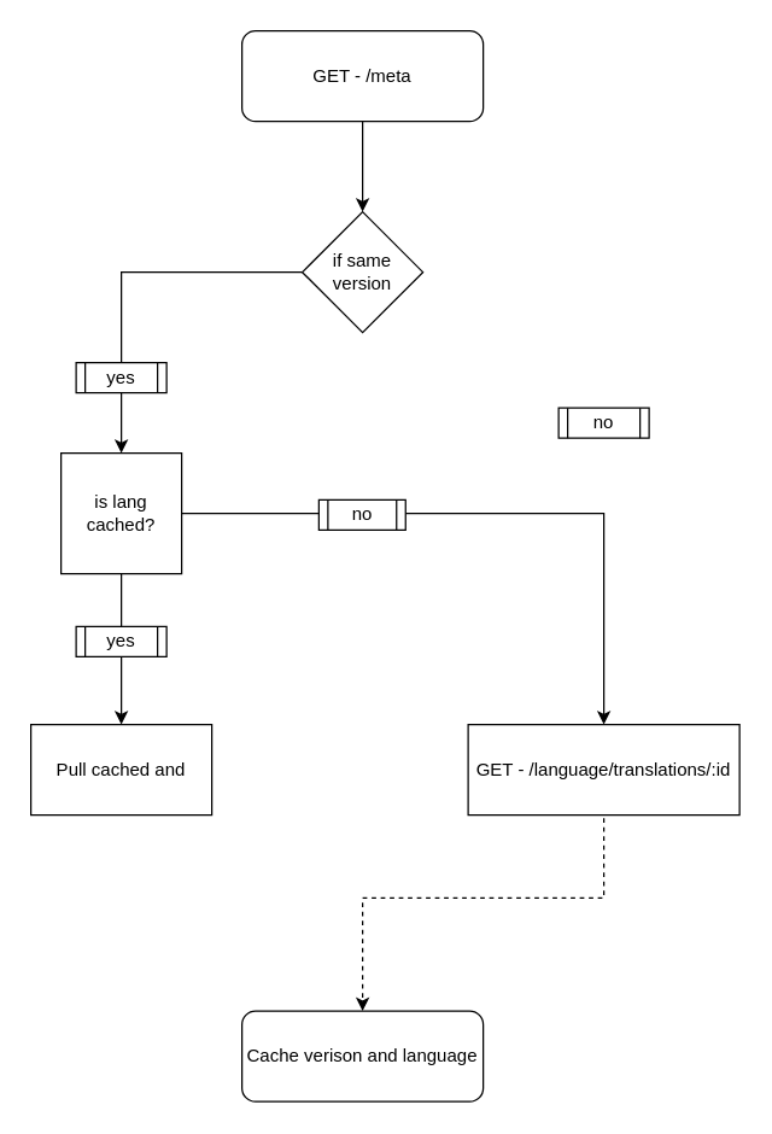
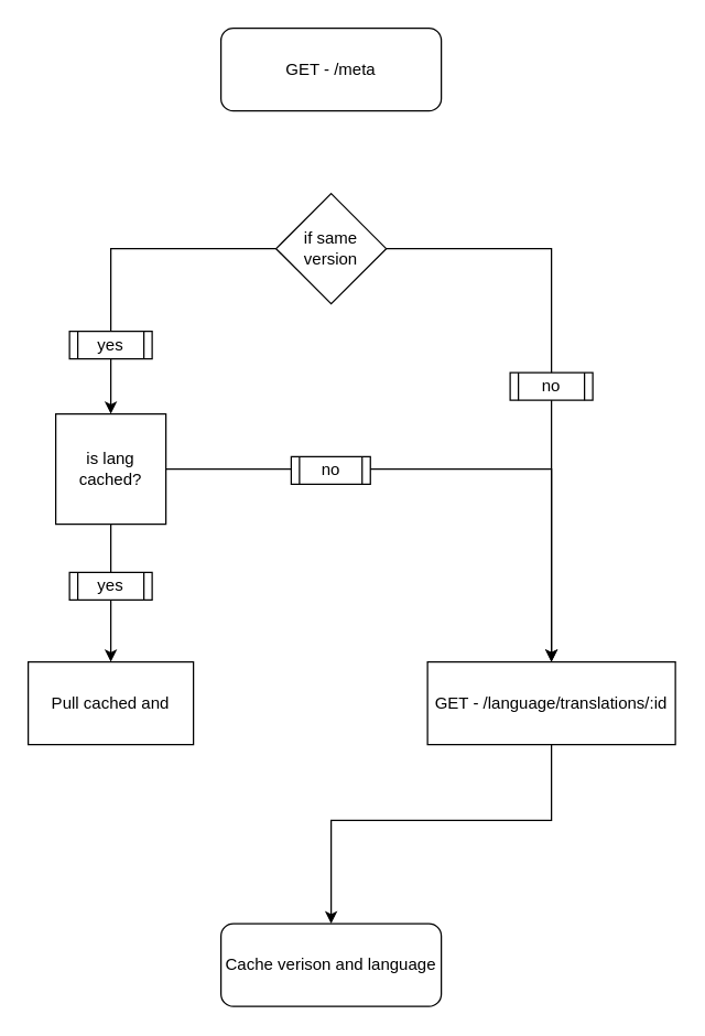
- <mxCell id="2" style="edgeStyle=orthogonalEdgeStyle;rounded=0;orthogonalLoop=1;jettySize=auto;html=1;exitX=0.5;exitY=1;exitDx=0;exitDy=0;" edge="1" parent="1" source="3" target="6"><mxGeometry relative="1" as="geometry" /></mxCell>
+ <mxCell id="5" style="edgeStyle=orthogonalEdgeStyle;rounded=0;orthogonalLoop=1;jettySize=auto;html=1;exitX=1;exitY=0.5;exitDx=0;exitDy=0;entryX=0.5;entryY=0;entryDx=0;entryDy=0;" edge="1" parent="1" source="6" target="12"><mxGeometry relative="1" as="geometry" /></mxCell>
- <mxCell id="11" style="edgeStyle=orthogonalEdgeStyle;rounded=0;orthogonalLoop=1;jettySize=auto;html=1;exitX=0.5;exitY=1;exitDx=0;exitDy=0;dashed=1;" edge="1" parent="1" source="12" target="13"><mxGeometry relative="1" as="geometry"><Array as="points"><mxPoint x="400" y="520" /><mxPoint x="400" y="595" /><mxPoint x="240" y="595" /></Array></mxGeometry></mxCell>
+ <mxCell id="11" style="edgeStyle=orthogonalEdgeStyle;rounded=0;orthogonalLoop=1;jettySize=auto;html=1;exitX=0.5;exitY=1;exitDx=0;exitDy=0;" edge="1" parent="1" source="12" target="13"><mxGeometry relative="1" as="geometry"><Array as="points"><mxPoint x="400" y="520" /><mxPoint x="400" y="595" /><mxPoint x="240" y="595" /></Array></mxGeometry></mxCell>
